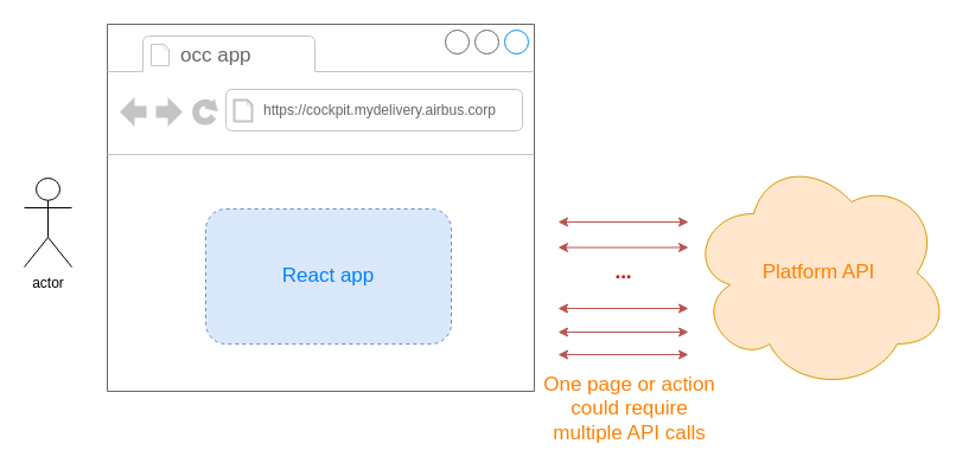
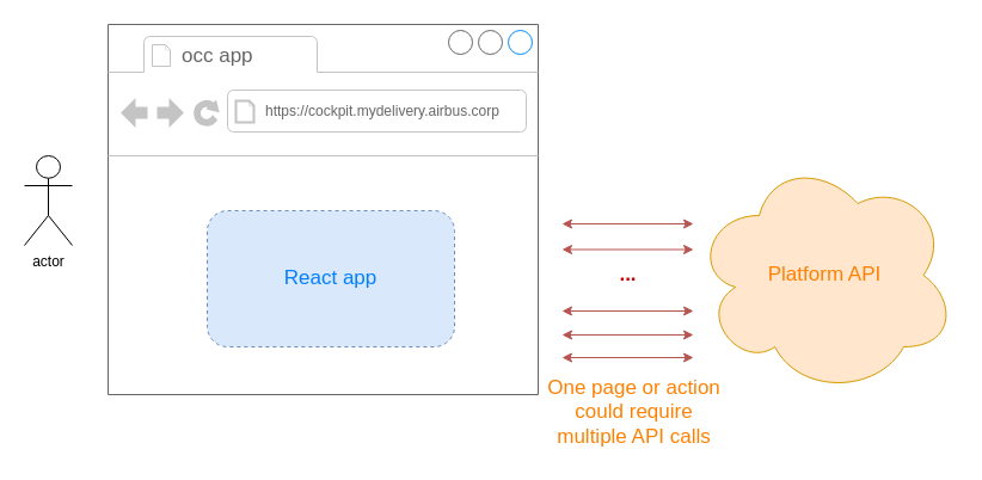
- <mxCell id="2" value="actor" style="shape=umlActor;verticalLabelPosition=bottom;labelBackgroundColor=#ffffff;verticalAlign=top;html=1;outlineConnect=0;" vertex="1" parent="1"><mxGeometry x="20" y="150" width="40" height="75" as="geometry" /></mxCell>
+ <mxCell id="2" value="actor" style="shape=umlActor;verticalLabelPosition=bottom;labelBackgroundColor=#ffffff;verticalAlign=top;html=1;outlineConnect=0;" vertex="1" parent="1"><mxGeometry x="20" y="130" width="40" height="75" as="geometry" /></mxCell>
